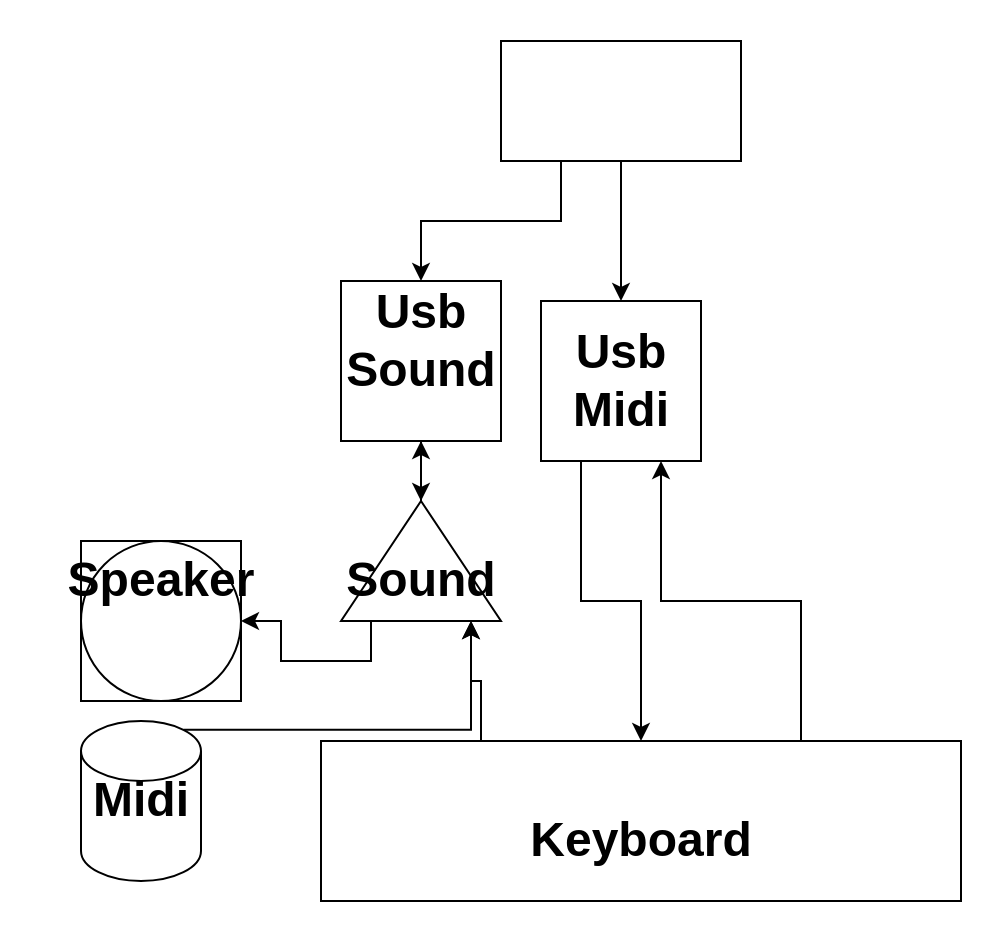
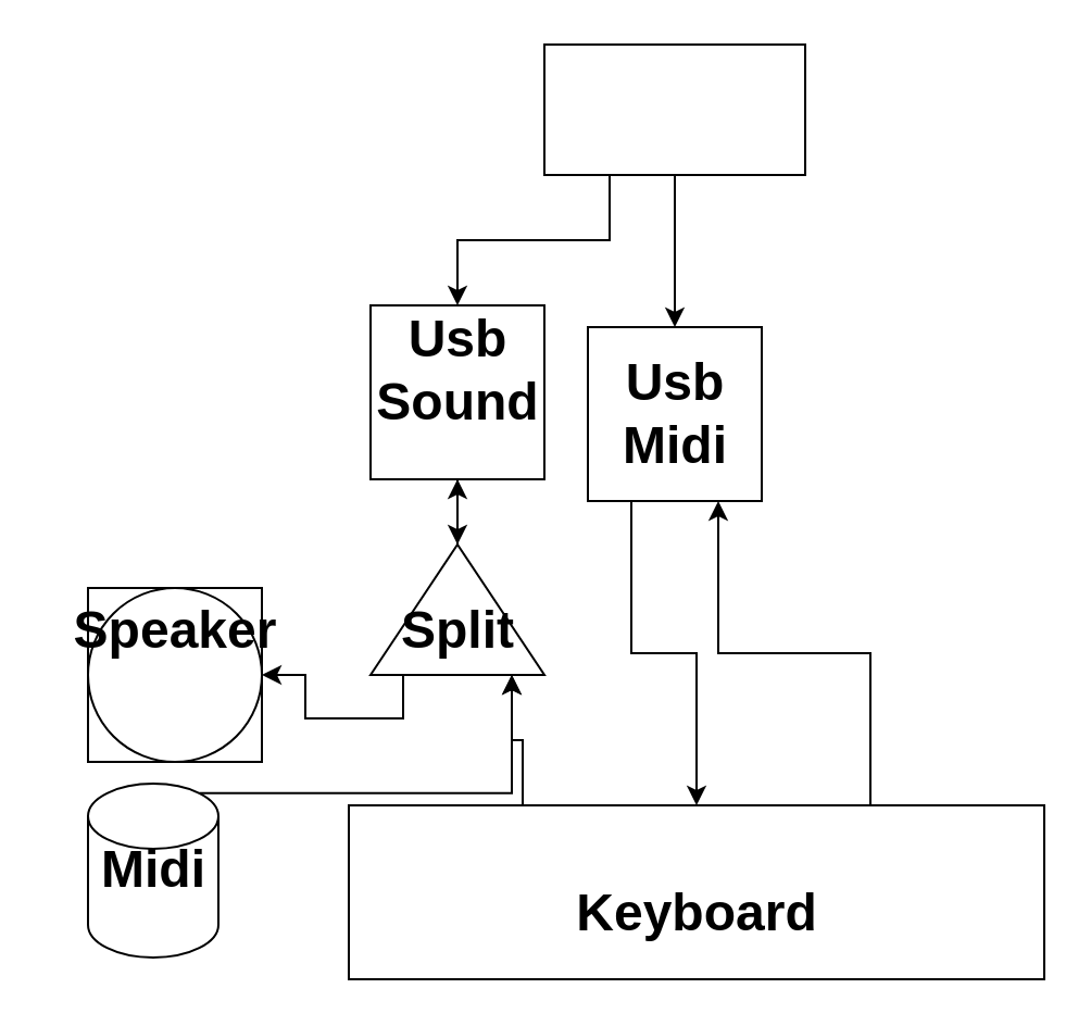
- <mxCell id="20" value="Sound" style="text;strokeColor=none;fillColor=none;html=1;fontSize=24;fontStyle=1;verticalAlign=middle;align=center;" vertex="1" parent="1"><mxGeometry x="160" y="270" width="100" height="40" as="geometry" /></mxCell>
+ <mxCell id="20" value="Split" style="text;strokeColor=none;fillColor=none;html=1;fontSize=24;fontStyle=1;verticalAlign=middle;align=center;" vertex="1" parent="1"><mxGeometry x="160" y="270" width="100" height="40" as="geometry" /></mxCell>
